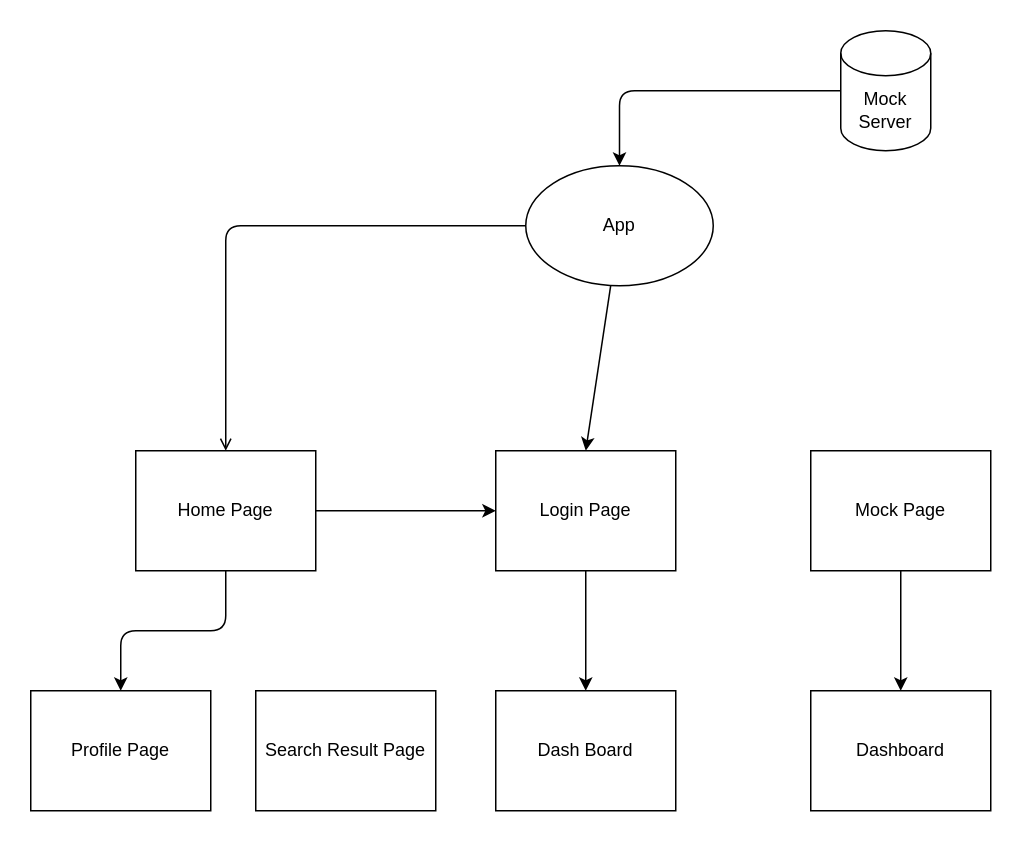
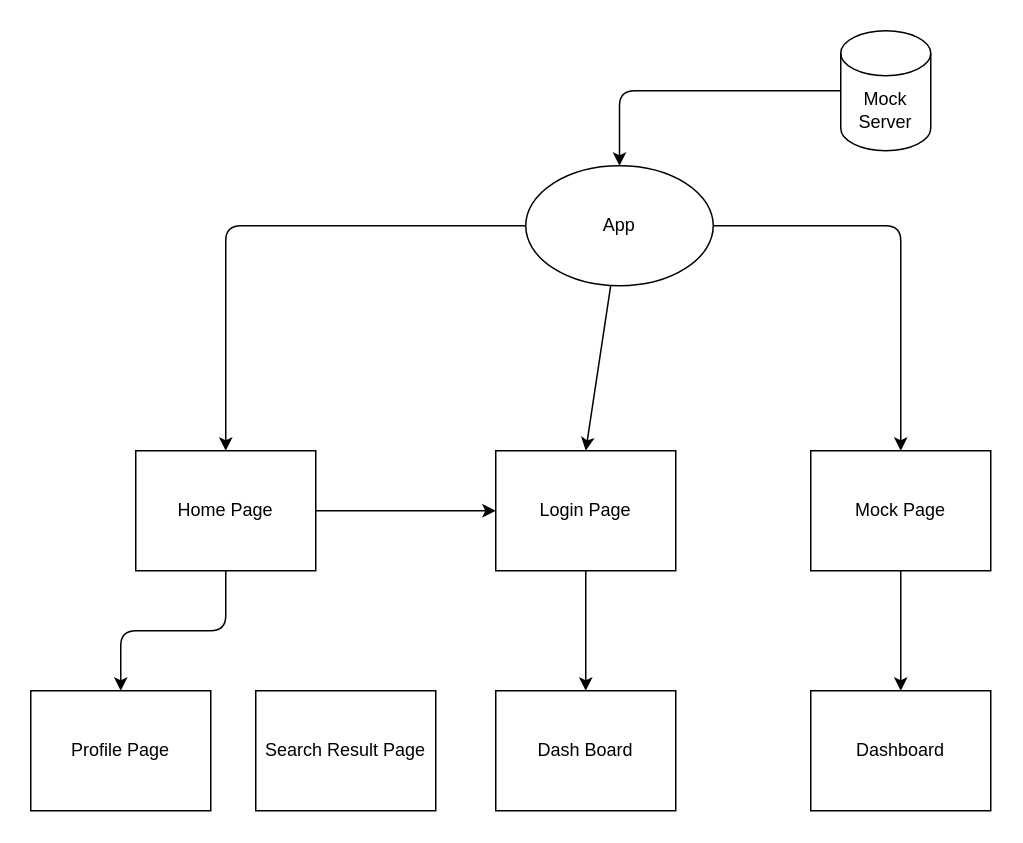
+ <mxCell id="4" style="edgeStyle=orthogonalEdgeStyle;html=1;entryX=0.5;entryY=0;entryDx=0;entryDy=0;" parent="1" source="5" target="14" edge="1"><mxGeometry relative="1" as="geometry"><mxPoint x="600" y="300" as="targetPoint" /></mxGeometry></mxCell>
- <mxCell id="2" style="edgeStyle=orthogonalEdgeStyle;html=1;endArrow=open;" parent="1" source="5" target="10" edge="1"><mxGeometry relative="1" as="geometry"><mxPoint x="230" y="330" as="targetPoint" /></mxGeometry></mxCell>
+ <mxCell id="2" style="edgeStyle=orthogonalEdgeStyle;html=1;" parent="1" source="5" target="10" edge="1"><mxGeometry relative="1" as="geometry"><mxPoint x="230" y="330" as="targetPoint" /></mxGeometry></mxCell>
